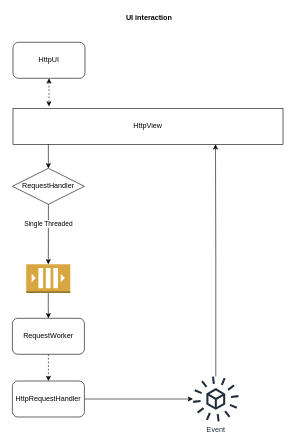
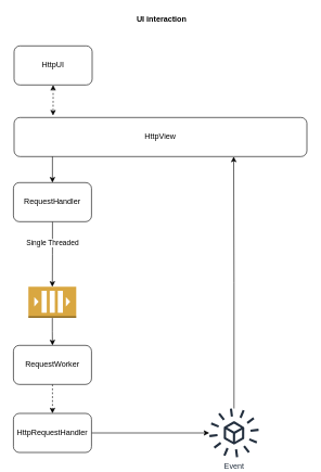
- <mxCell id="4" value="HttpView" style="whiteSpace=wrap;html=1;rounded=0;" vertex="1" parent="1"><mxGeometry x="21" y="180" width="450" height="60" as="geometry" /></mxCell>
+ <mxCell id="4" value="HttpView" style="rounded=1;whiteSpace=wrap;html=1;" vertex="1" parent="1"><mxGeometry x="21" y="180" width="450" height="60" as="geometry" /></mxCell>
- <mxCell id="14" value="RequestHandler" style="rhombus;whiteSpace=wrap;html=1;" vertex="1" parent="1"><mxGeometry x="20" y="280" width="120" height="60" as="geometry" /></mxCell>
+ <mxCell id="14" value="RequestHandler" style="rounded=1;whiteSpace=wrap;html=1;" vertex="1" parent="1"><mxGeometry x="20" y="280" width="120" height="60" as="geometry" /></mxCell>
